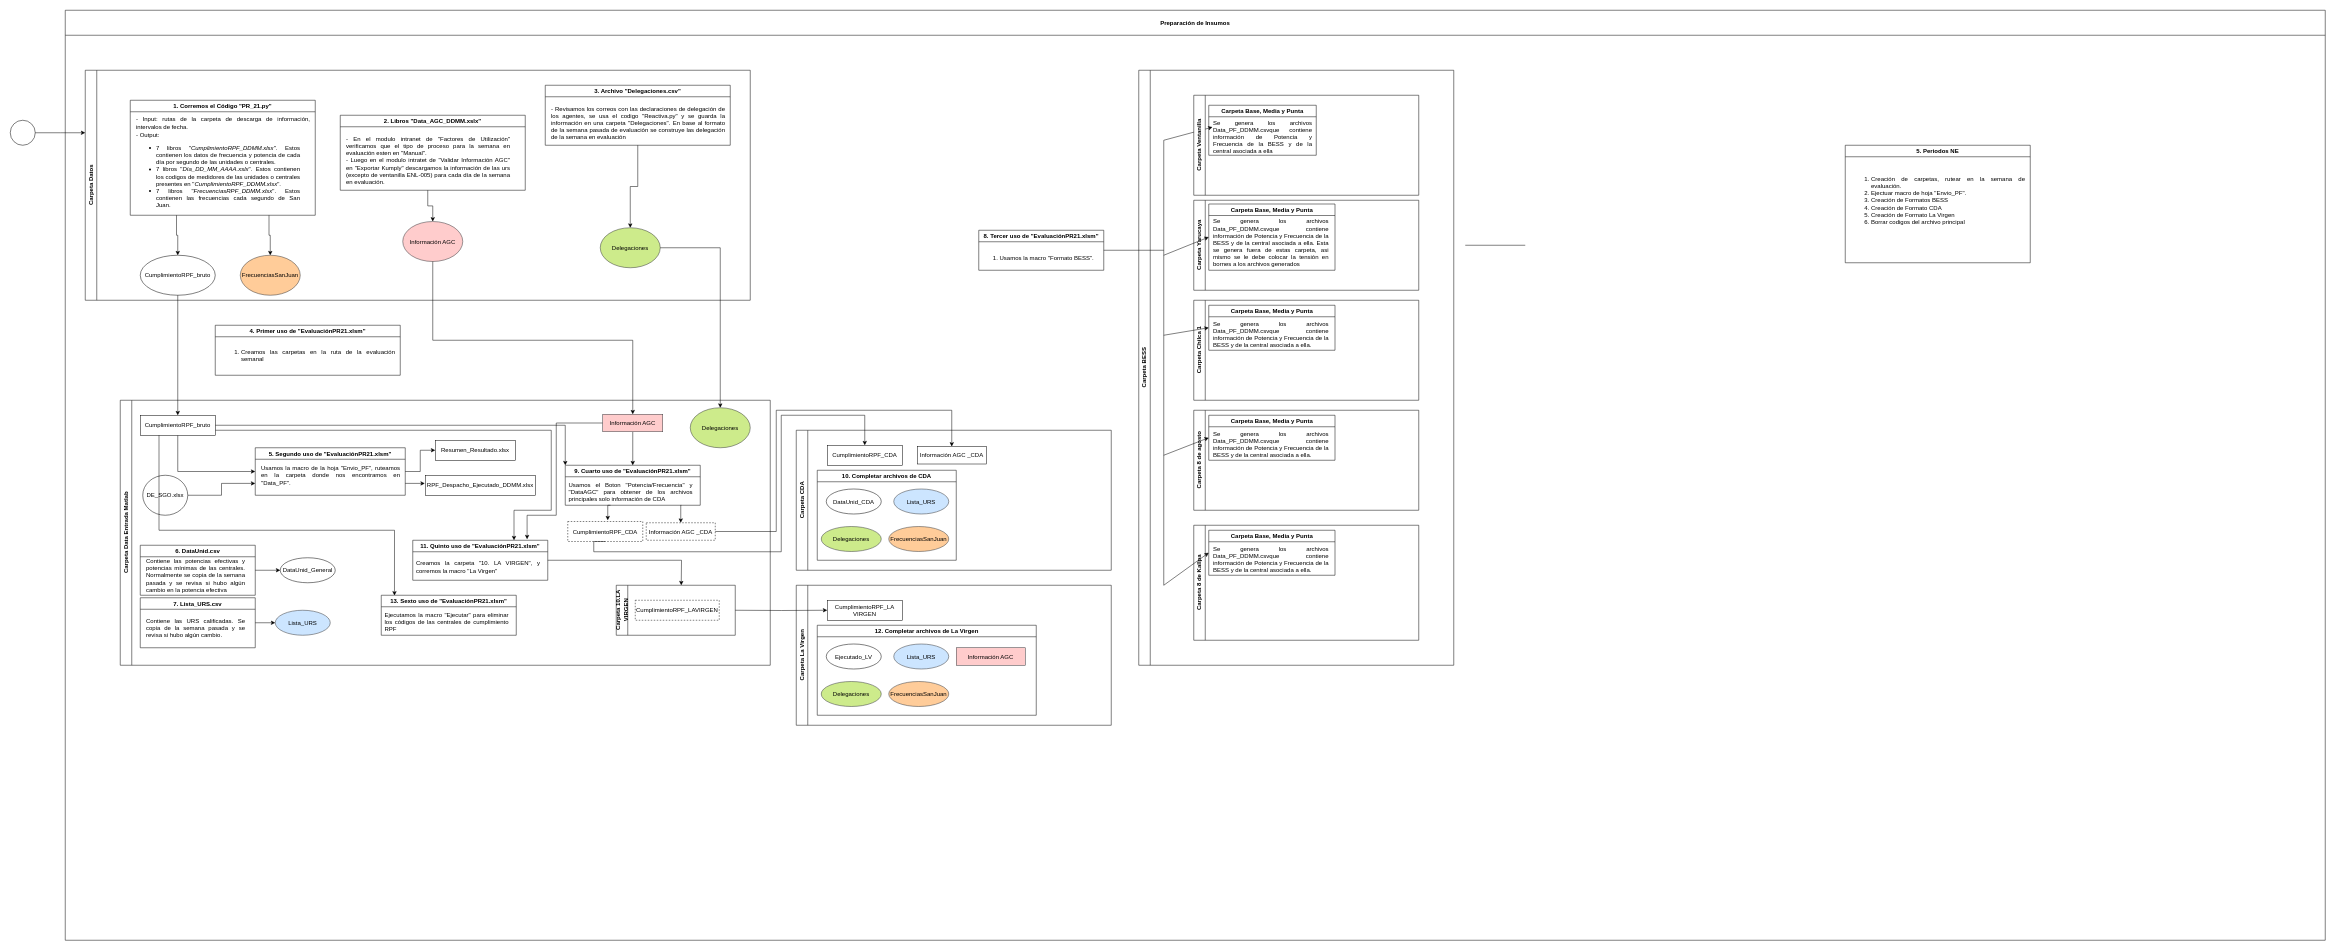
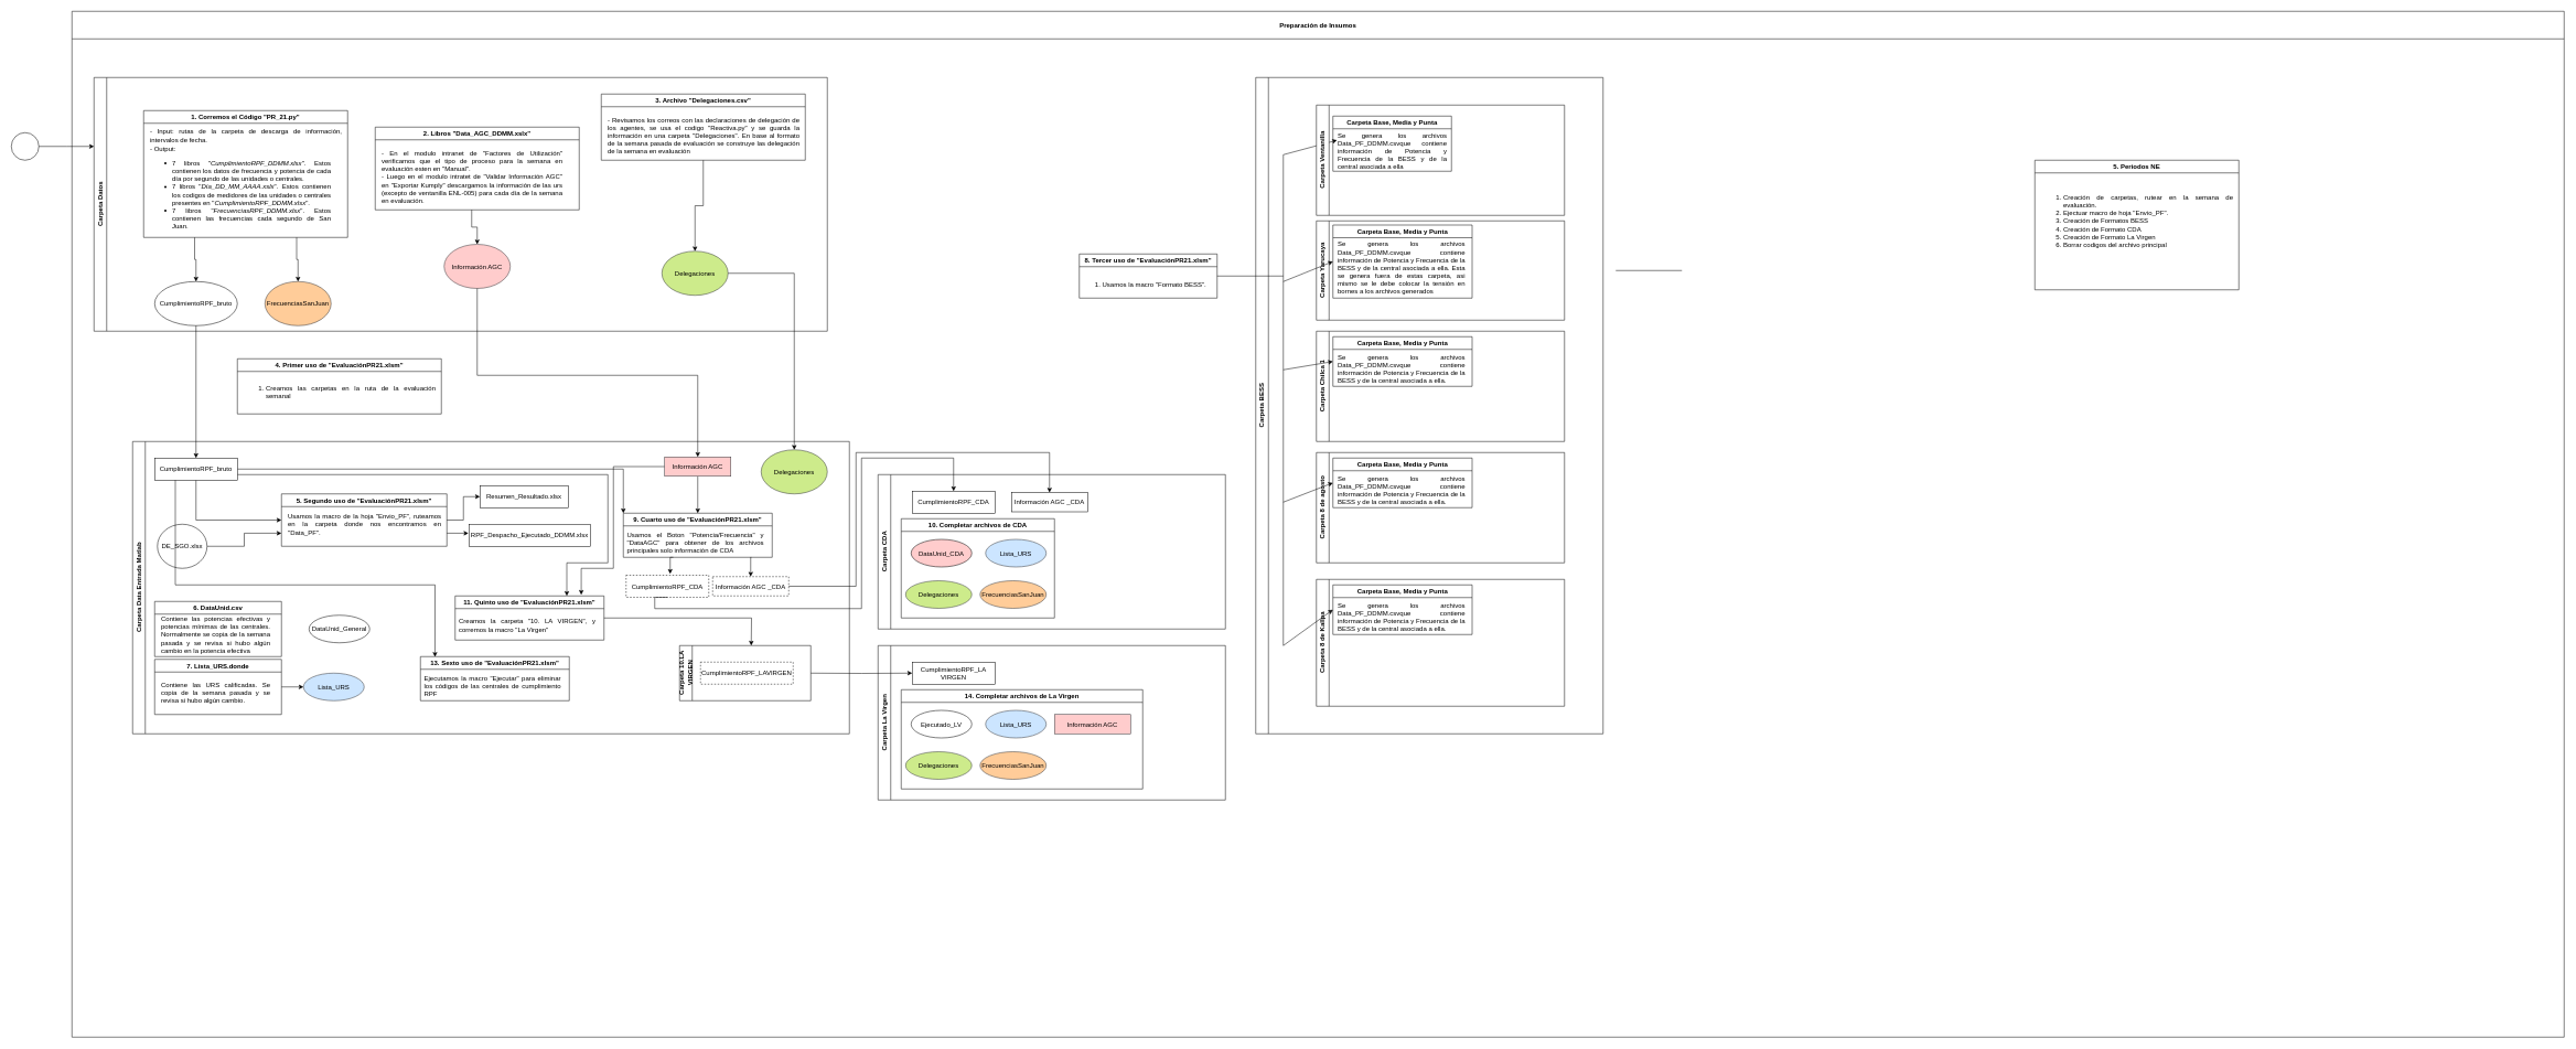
- <mxCell id="98" value="DataUnid_CDA" style="ellipse;whiteSpace=wrap;html=1;" vertex="1" parent="96"><mxGeometry x="18" y="37.5" width="110" height="50" as="geometry" /></mxCell>
+ <mxCell id="98" value="DataUnid_CDA" style="ellipse;whiteSpace=wrap;html=1;fillColor=#ffcccc;" vertex="1" parent="96"><mxGeometry x="18" y="37.5" width="110" height="50" as="geometry" /></mxCell>
- <mxCell id="36" style="edgeStyle=orthogonalEdgeStyle;rounded=0;orthogonalLoop=1;jettySize=auto;html=1;entryX=0;entryY=0.5;entryDx=0;entryDy=0;" edge="1" parent="23" source="37" target="39"><mxGeometry relative="1" as="geometry" /></mxCell>
- <mxCell id="45" value="7. Lista_URS.csv" style="swimlane;whiteSpace=wrap;html=1;" vertex="1" parent="23"><mxGeometry x="40" y="395" width="230" height="100" as="geometry"><mxRectangle x="490" y="70" width="230" height="30" as="alternateBounds" /></mxGeometry></mxCell>
+ <mxCell id="45" value="7. Lista_URS.donde" style="swimlane;whiteSpace=wrap;html=1;" vertex="1" parent="23"><mxGeometry x="40" y="395" width="230" height="100" as="geometry"><mxRectangle x="490" y="70" width="230" height="30" as="alternateBounds" /></mxGeometry></mxCell>
- <mxCell id="106" value="12. Completar archivos de La Virgen" style="swimlane;whiteSpace=wrap;html=1;" vertex="1" parent="104"><mxGeometry x="42" y="80" width="438" height="180" as="geometry" /></mxCell>
+ <mxCell id="106" value="14. Completar archivos de La Virgen" style="swimlane;whiteSpace=wrap;html=1;" vertex="1" parent="104"><mxGeometry x="42" y="80" width="438" height="180" as="geometry" /></mxCell>
